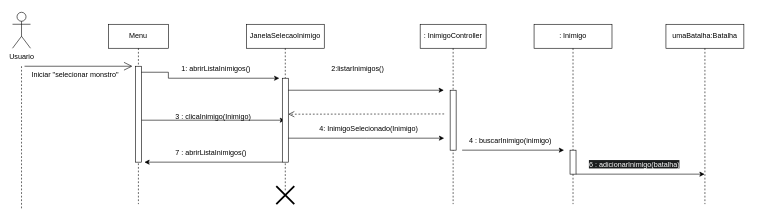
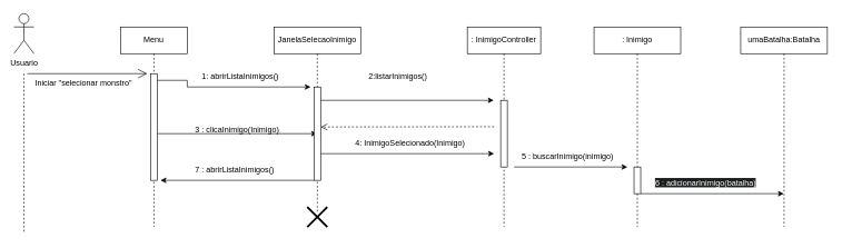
- <mxCell id="19" value="4 : buscarInimigo(inimigo)" style="text;whiteSpace=wrap;html=1;" vertex="1" parent="1"><mxGeometry x="780" y="220" width="160" height="30" as="geometry" /></mxCell>
+ <mxCell id="19" value="5 : buscarInimigo(inimigo)" style="text;whiteSpace=wrap;html=1;" vertex="1" parent="1"><mxGeometry x="780" y="220" width="160" height="30" as="geometry" /></mxCell>
